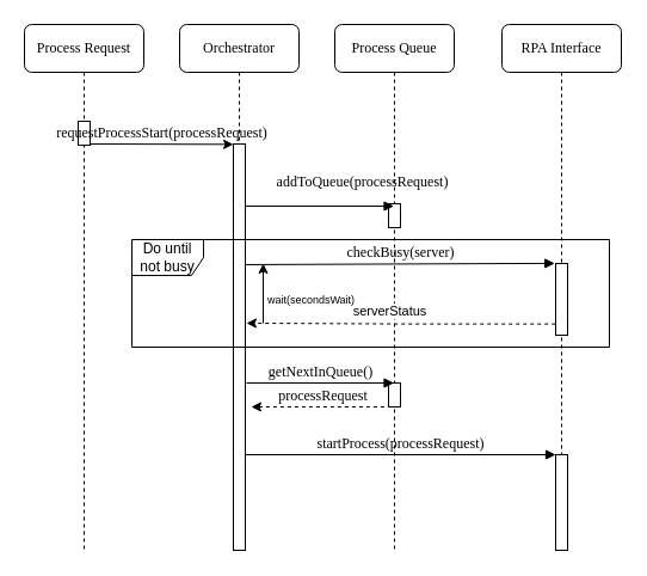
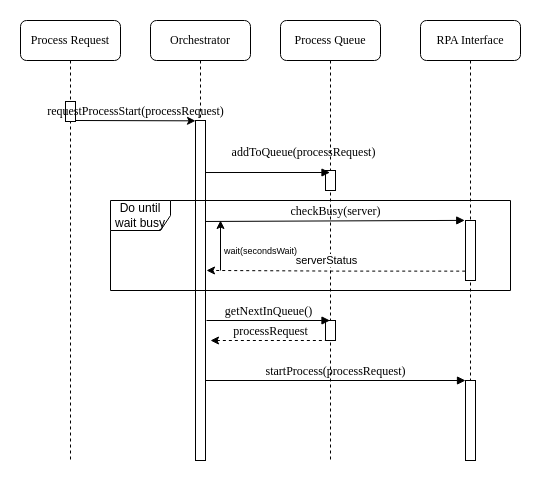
- <mxCell id="17" value="Do until not busy" style="shape=umlFrame;whiteSpace=wrap;html=1;pointerEvents=0;" parent="1" vertex="1"><mxGeometry x="110" y="200" width="400" height="90" as="geometry" /></mxCell>
+ <mxCell id="17" value="Do until wait busy" style="shape=umlFrame;whiteSpace=wrap;html=1;pointerEvents=0;" parent="1" vertex="1"><mxGeometry x="110" y="200" width="400" height="90" as="geometry" /></mxCell>
